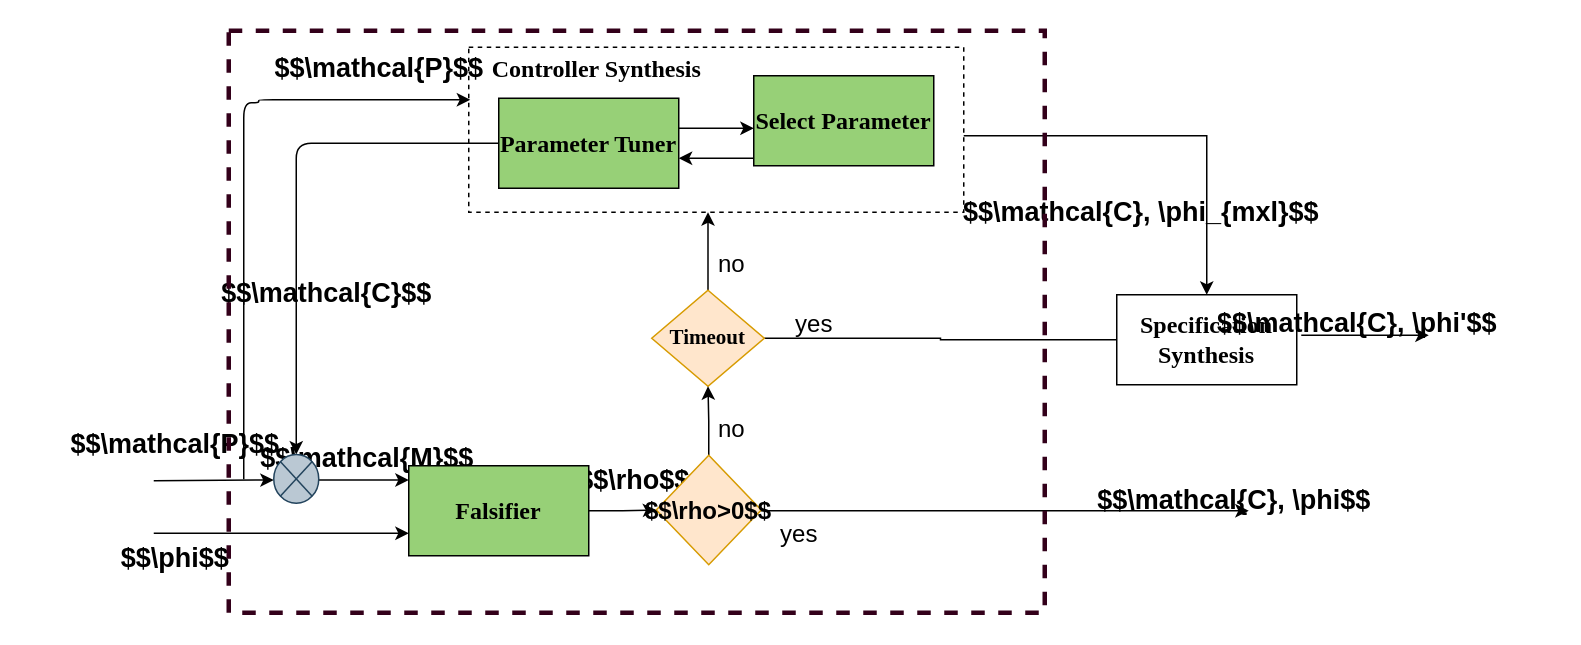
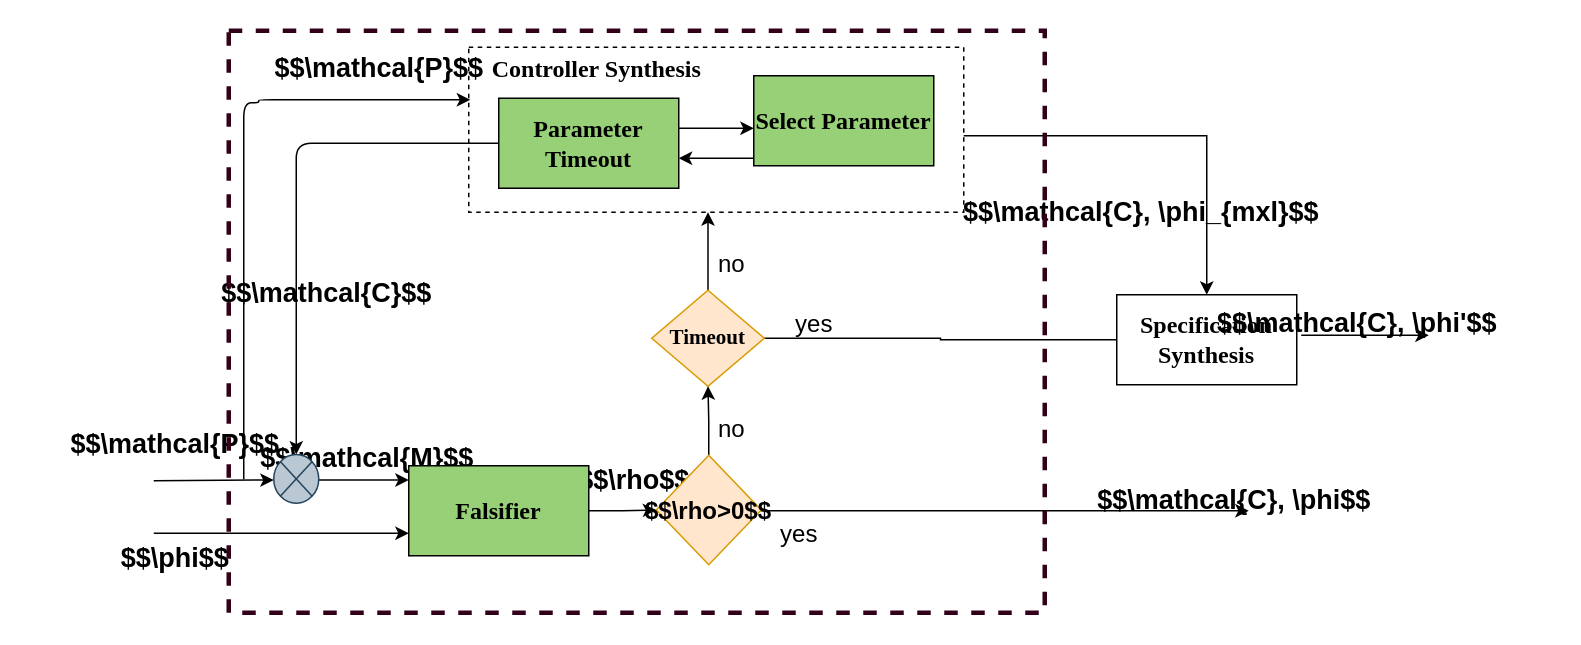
- <mxCell id="11" value="&lt;font style=&quot;font-size: 16px&quot; face=&quot;Comic Sans MS&quot;&gt;&lt;b&gt;Parameter Tuner&lt;/b&gt;&lt;/font&gt;" style="rounded=0;whiteSpace=wrap;html=1;fillColor=#97D077;" parent="1" vertex="1"><mxGeometry x="332" y="65" width="120" height="60" as="geometry" /></mxCell>
+ <mxCell id="11" value="&lt;font style=&quot;font-size: 16px&quot; face=&quot;Comic Sans MS&quot;&gt;&lt;b&gt;Parameter Timeout&lt;/b&gt;&lt;/font&gt;" style="rounded=0;whiteSpace=wrap;html=1;fillColor=#97D077;" parent="1" vertex="1"><mxGeometry x="332" y="65" width="120" height="60" as="geometry" /></mxCell>
